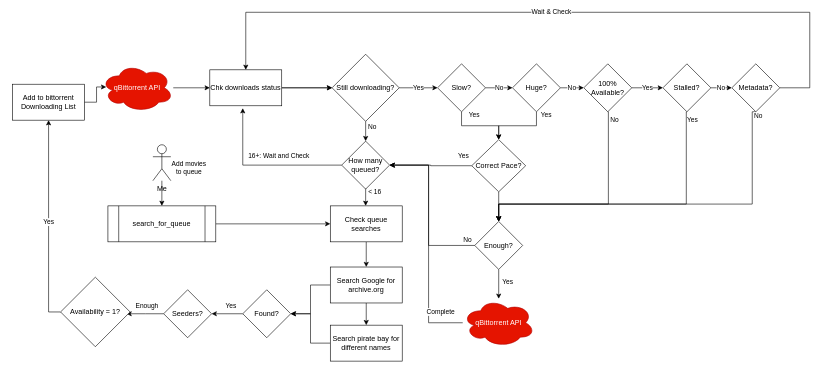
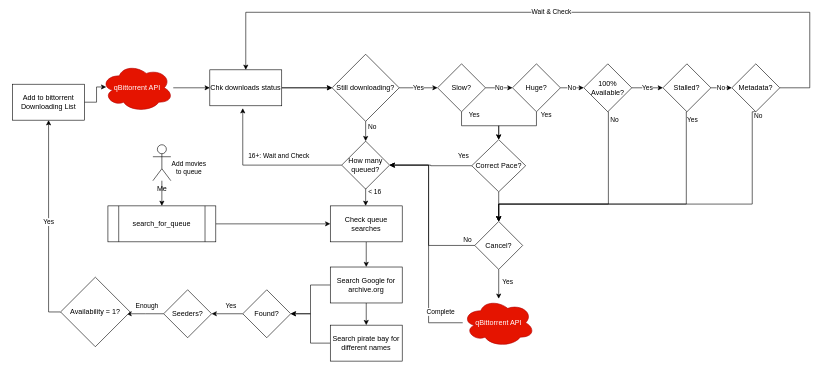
- <mxCell id="46" value="Enough?" style="rhombus;whiteSpace=wrap;html=1;" vertex="1" parent="1"><mxGeometry x="791" y="369" width="80" height="80" as="geometry" /></mxCell>
+ <mxCell id="46" value="Cancel?" style="rhombus;whiteSpace=wrap;html=1;" vertex="1" parent="1"><mxGeometry x="791" y="369" width="80" height="80" as="geometry" /></mxCell>
